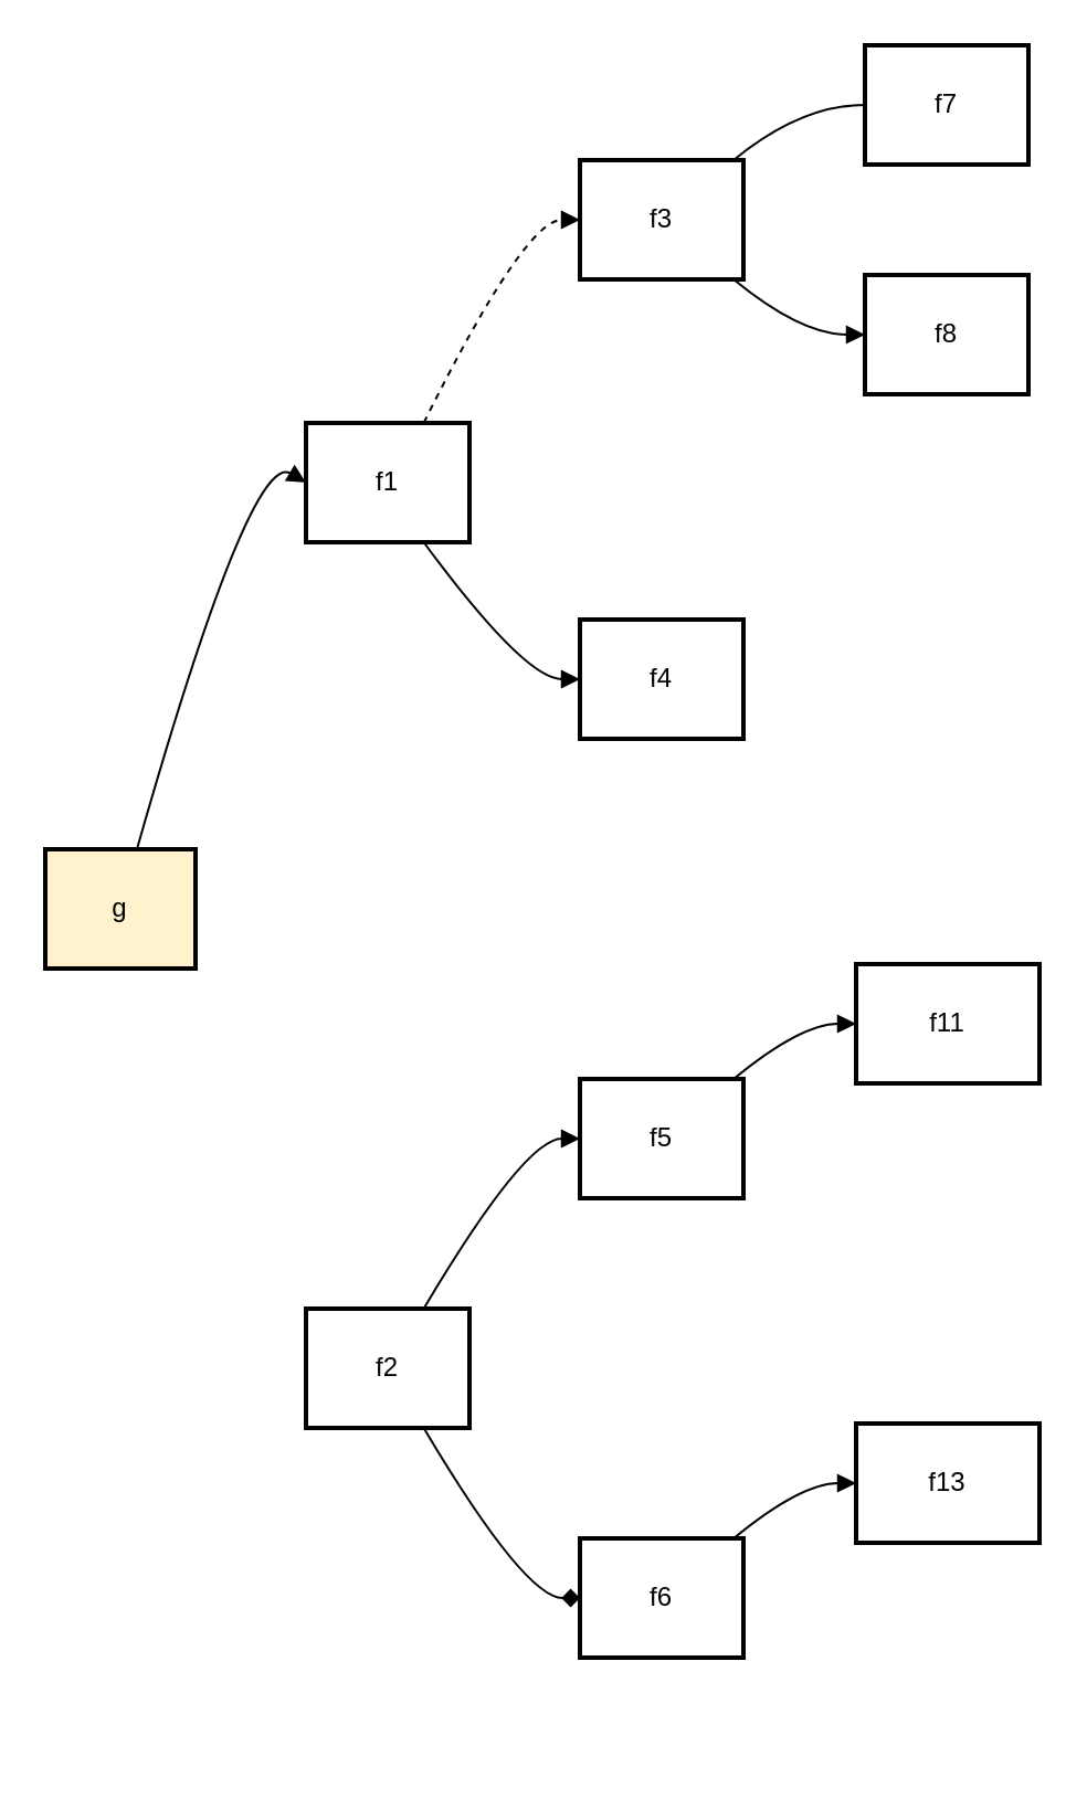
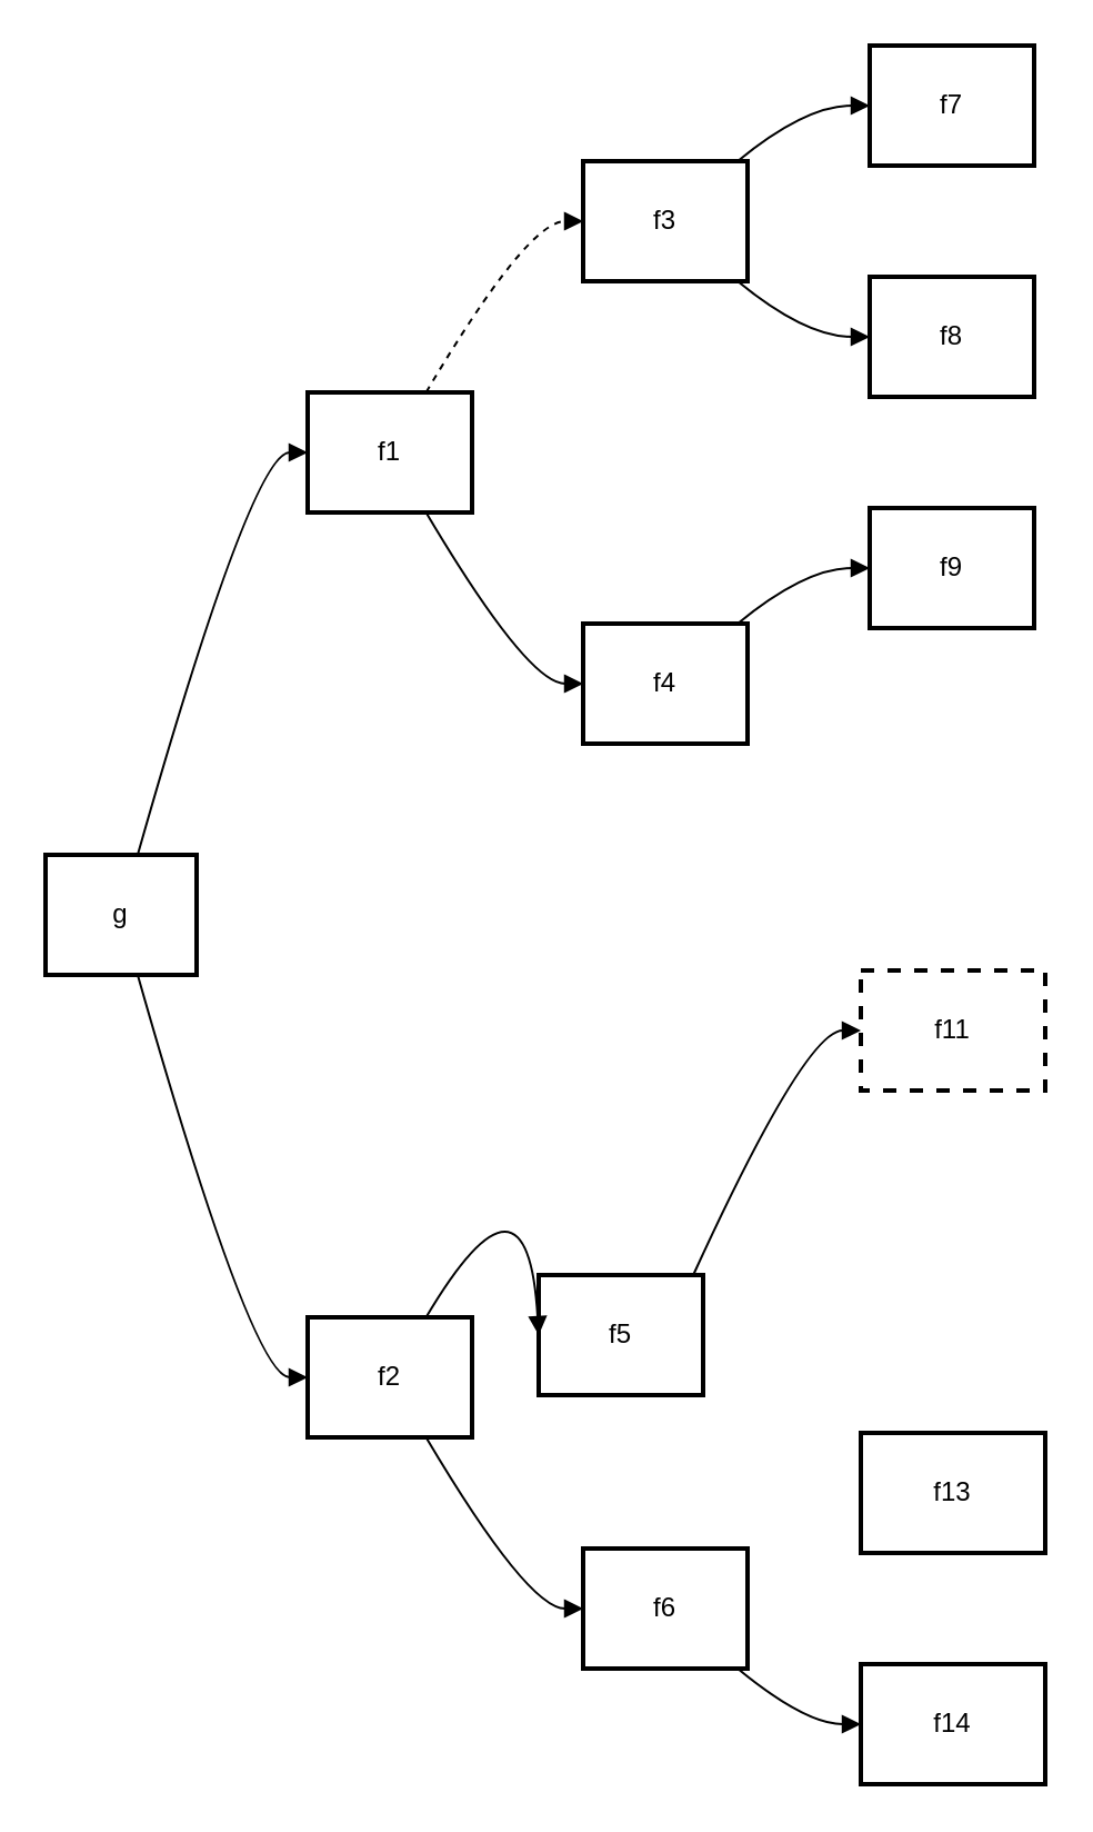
- <mxCell id="21" value="" style="curved=1;startArrow=none;endArrow=none;exitX=0.94;exitY=0;entryX=0;entryY=0.5;" edge="1" parent="1" source="5" target="9"><mxGeometry relative="1" as="geometry"><Array as="points"><mxPoint x="362" y="47" /></Array></mxGeometry></mxCell>
+ <mxCell id="21" value="" style="curved=1;startArrow=none;endArrow=block;exitX=0.94;exitY=0;entryX=0;entryY=0.5;" edge="1" parent="1" source="5" target="9"><mxGeometry relative="1" as="geometry"><Array as="points"><mxPoint x="362" y="47" /></Array></mxGeometry></mxCell>
- <mxCell id="3" value="f1" style="whiteSpace=wrap;strokeWidth=2;" vertex="1" parent="1"><mxGeometry x="138" y="191" width="74" height="54" as="geometry" /></mxCell>
+ <mxCell id="3" value="f1" style="whiteSpace=wrap;strokeWidth=2;" vertex="1" parent="1"><mxGeometry x="138" y="176" width="74" height="54" as="geometry" /></mxCell>
+ <mxCell id="11" value="f9" style="whiteSpace=wrap;strokeWidth=2;" vertex="1" parent="1"><mxGeometry x="391" y="228" width="74" height="54" as="geometry" /></mxCell>
+ <mxCell id="23" value="" style="curved=1;startArrow=none;endArrow=block;exitX=0.94;exitY=0;entryX=0;entryY=0.5;" edge="1" parent="1" source="6" target="11"><mxGeometry relative="1" as="geometry"><Array as="points"><mxPoint x="362" y="255" /></Array></mxGeometry></mxCell>
- <mxCell id="2" value="g" style="whiteSpace=wrap;strokeWidth=2;fillColor=#fff2cc;" vertex="1" parent="1"><mxGeometry x="20" y="384" width="68" height="54" as="geometry" /></mxCell>
+ <mxCell id="2" value="g" style="whiteSpace=wrap;strokeWidth=2;" vertex="1" parent="1"><mxGeometry x="20" y="384" width="68" height="54" as="geometry" /></mxCell>
- <mxCell id="12" value="f11" style="whiteSpace=wrap;strokeWidth=2;" vertex="1" parent="1"><mxGeometry x="387" y="436" width="83" height="54" as="geometry" /></mxCell>
+ <mxCell id="12" value="f11" style="whiteSpace=wrap;strokeWidth=2;dashed=1;" vertex="1" parent="1"><mxGeometry x="387" y="436" width="83" height="54" as="geometry" /></mxCell>
- <mxCell id="7" value="f5" style="whiteSpace=wrap;strokeWidth=2;" vertex="1" parent="1"><mxGeometry x="262" y="488" width="74" height="54" as="geometry" /></mxCell>
+ <mxCell id="7" value="f5" style="whiteSpace=wrap;strokeWidth=2;" vertex="1" parent="1"><mxGeometry x="242" y="573" width="74" height="54" as="geometry" /></mxCell>
+ <mxCell id="16" value="" style="curved=1;startArrow=none;endArrow=block;exitX=0.61;exitY=1;entryX=0;entryY=0.5;" edge="1" parent="1" source="2" target="4"><mxGeometry relative="1" as="geometry"><Array as="points"><mxPoint x="113" y="619" /></Array></mxGeometry></mxCell>
- <mxCell id="25" value="" style="curved=1;startArrow=none;endArrow=block;exitX=0.94;exitY=0;entryX=0;entryY=0.5;" edge="1" parent="1" source="8" target="13"><mxGeometry relative="1" as="geometry"><Array as="points"><mxPoint x="362" y="671" /></Array></mxGeometry></mxCell>
- <mxCell id="20" value="" style="curved=1;startArrow=none;endArrow=diamond;exitX=0.72;exitY=1;entryX=0;entryY=0.5;" edge="1" parent="1" source="4" target="8"><mxGeometry relative="1" as="geometry"><Array as="points"><mxPoint x="237" y="723" /></Array></mxGeometry></mxCell>
+ <mxCell id="20" value="" style="curved=1;startArrow=none;endArrow=block;exitX=0.72;exitY=1;entryX=0;entryY=0.5;" edge="1" parent="1" source="4" target="8"><mxGeometry relative="1" as="geometry"><Array as="points"><mxPoint x="237" y="723" /></Array></mxGeometry></mxCell>
+ <mxCell id="26" value="" style="curved=1;startArrow=none;endArrow=block;exitX=0.94;exitY=1;entryX=0;entryY=0.5;" edge="1" parent="1" source="8" target="14"><mxGeometry relative="1" as="geometry"><Array as="points"><mxPoint x="362" y="775" /></Array></mxGeometry></mxCell>
+ <mxCell id="14" value="f14" style="whiteSpace=wrap;strokeWidth=2;" vertex="1" parent="1"><mxGeometry x="387" y="748" width="83" height="54" as="geometry" /></mxCell>
